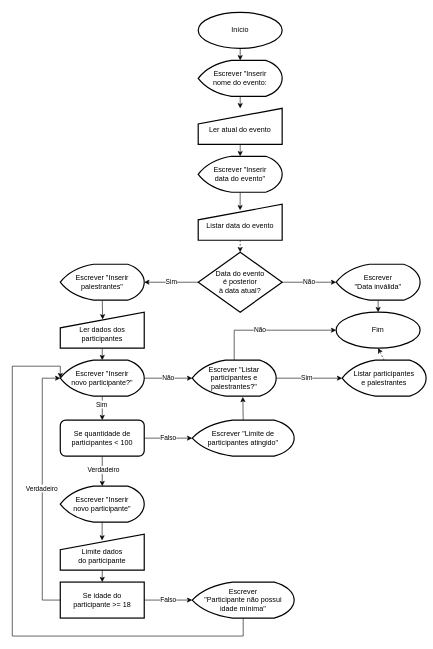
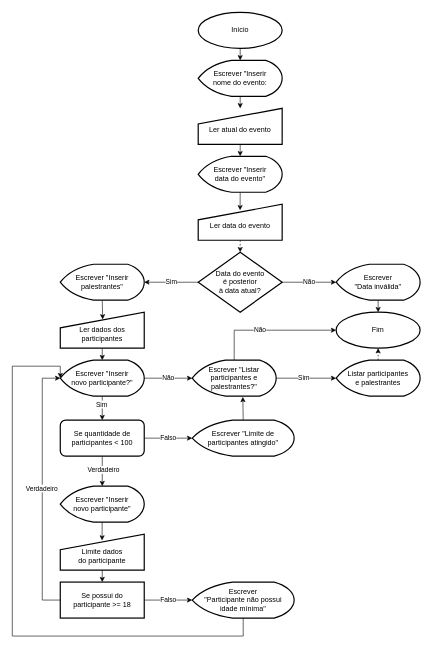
- <mxCell id="11" value="Listar data&amp;nbsp;do evento" style="html=1;strokeWidth=2;shape=manualInput;whiteSpace=wrap;rounded=0;size=26;arcSize=11;shadow=0;glass=0;sketch=0;verticalAlign=middle;spacing=11;spacingTop=12;" vertex="1" parent="1"><mxGeometry x="330" y="340" width="140" height="60" as="geometry" /></mxCell>
+ <mxCell id="11" value="Ler data&amp;nbsp;do evento" style="html=1;strokeWidth=2;shape=manualInput;whiteSpace=wrap;rounded=0;size=26;arcSize=11;shadow=0;glass=0;sketch=0;verticalAlign=middle;spacing=11;spacingTop=12;" vertex="1" parent="1"><mxGeometry x="330" y="340" width="140" height="60" as="geometry" /></mxCell>
- <mxCell id="48" value="Listar participantes&lt;br&gt;e palestrantes" style="strokeWidth=2;html=1;shape=mxgraph.flowchart.display;whiteSpace=wrap;rounded=0;shadow=0;glass=0;sketch=0;spacing=11;" vertex="1" parent="1"><mxGeometry x="570" y="600" width="140" height="60" as="geometry" /></mxCell>
+ <mxCell id="48" value="Listar participantes&lt;br&gt;e palestrantes" style="strokeWidth=2;html=1;shape=mxgraph.flowchart.display;whiteSpace=wrap;rounded=0;shadow=0;glass=0;sketch=0;spacing=11;" vertex="1" parent="1"><mxGeometry x="560" y="600" width="140" height="60" as="geometry" /></mxCell>
- <mxCell id="37" value="Se idade do&lt;br&gt;participante &amp;gt;= 18" style="rounded=0;whiteSpace=wrap;html=1;strokeWidth=2;" vertex="1" parent="1"><mxGeometry x="100" y="970" width="140" height="60" as="geometry" /></mxCell>
+ <mxCell id="37" value="Se possui do&lt;br&gt;participante &amp;gt;= 18" style="rounded=0;whiteSpace=wrap;html=1;strokeWidth=2;" vertex="1" parent="1"><mxGeometry x="100" y="970" width="140" height="60" as="geometry" /></mxCell>
